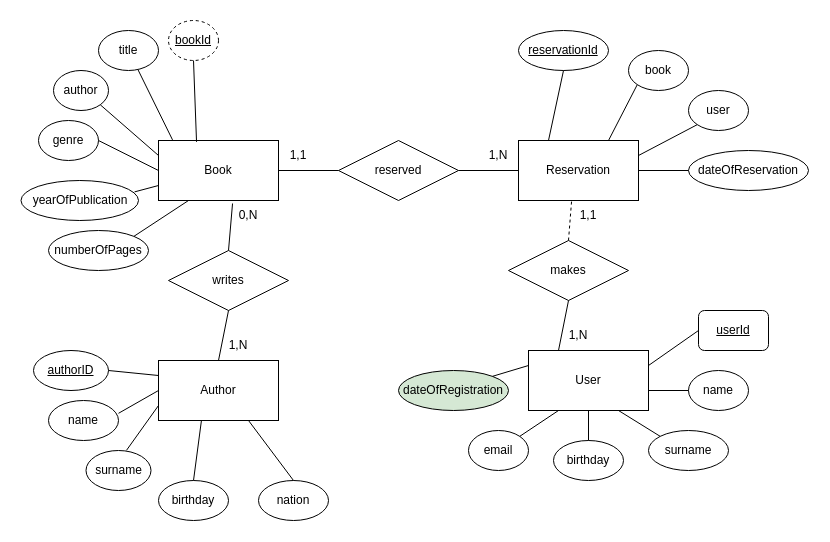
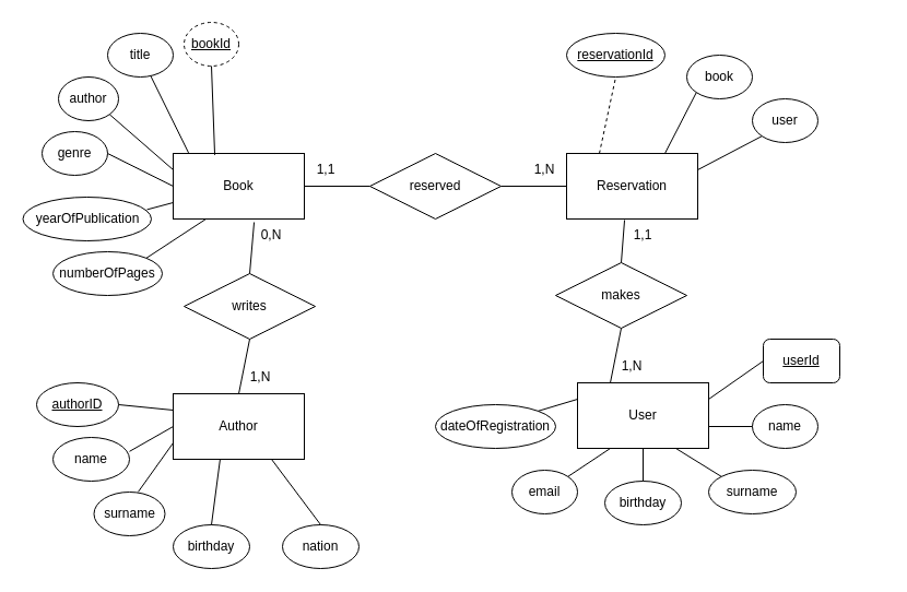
- <mxCell id="47" value="" style="endArrow=none;html=1;rounded=0;entryX=0.5;entryY=1;entryDx=0;entryDy=0;exitX=0.25;exitY=0;exitDx=0;exitDy=0;" parent="1" source="5" target="43" edge="1"><mxGeometry width="50" height="50" relative="1" as="geometry"><mxPoint x="398" y="290" as="sourcePoint" /><mxPoint x="448" y="240" as="targetPoint" /></mxGeometry></mxCell>
+ <mxCell id="47" value="" style="endArrow=none;html=1;rounded=0;entryX=0.5;entryY=1;entryDx=0;entryDy=0;exitX=0.25;exitY=0;exitDx=0;exitDy=0;dashed=1;" parent="1" source="5" target="43" edge="1"><mxGeometry width="50" height="50" relative="1" as="geometry"><mxPoint x="398" y="290" as="sourcePoint" /><mxPoint x="448" y="240" as="targetPoint" /></mxGeometry></mxCell>
- <mxCell id="50" value="" style="endArrow=none;html=1;rounded=0;entryX=0;entryY=0.5;entryDx=0;entryDy=0;exitX=1;exitY=0.5;exitDx=0;exitDy=0;" parent="1" source="5" target="46" edge="1"><mxGeometry width="50" height="50" relative="1" as="geometry"><mxPoint x="398" y="290" as="sourcePoint" /><mxPoint x="448" y="240" as="targetPoint" /></mxGeometry></mxCell>
- <mxCell id="46" value="dateOfReservation" style="ellipse;whiteSpace=wrap;html=1;align=center;" parent="1" vertex="1"><mxGeometry x="688" y="150" width="120" height="40" as="geometry" /></mxCell>
- <mxCell id="26" value="" style="endArrow=none;html=1;rounded=0;entryX=0.442;entryY=1.017;entryDx=0;entryDy=0;entryPerimeter=0;exitX=0.5;exitY=0;exitDx=0;exitDy=0;dashed=1;" parent="1" source="24" target="5" edge="1"><mxGeometry width="50" height="50" relative="1" as="geometry"><mxPoint x="398" y="370" as="sourcePoint" /><mxPoint x="448" y="320" as="targetPoint" /></mxGeometry></mxCell>
+ <mxCell id="26" value="" style="endArrow=none;html=1;rounded=0;entryX=0.442;entryY=1.017;entryDx=0;entryDy=0;entryPerimeter=0;exitX=0.5;exitY=0;exitDx=0;exitDy=0;" parent="1" source="24" target="5" edge="1"><mxGeometry width="50" height="50" relative="1" as="geometry"><mxPoint x="398" y="370" as="sourcePoint" /><mxPoint x="448" y="320" as="targetPoint" /></mxGeometry></mxCell>
- <mxCell id="56" value="dateOfRegistration" style="ellipse;whiteSpace=wrap;html=1;align=center;fillColor=#d5e8d4;" parent="1" vertex="1"><mxGeometry x="398" y="370" width="110" height="40" as="geometry" /></mxCell>
+ <mxCell id="56" value="dateOfRegistration" style="ellipse;whiteSpace=wrap;html=1;align=center;" parent="1" vertex="1"><mxGeometry x="398" y="370" width="110" height="40" as="geometry" /></mxCell>
